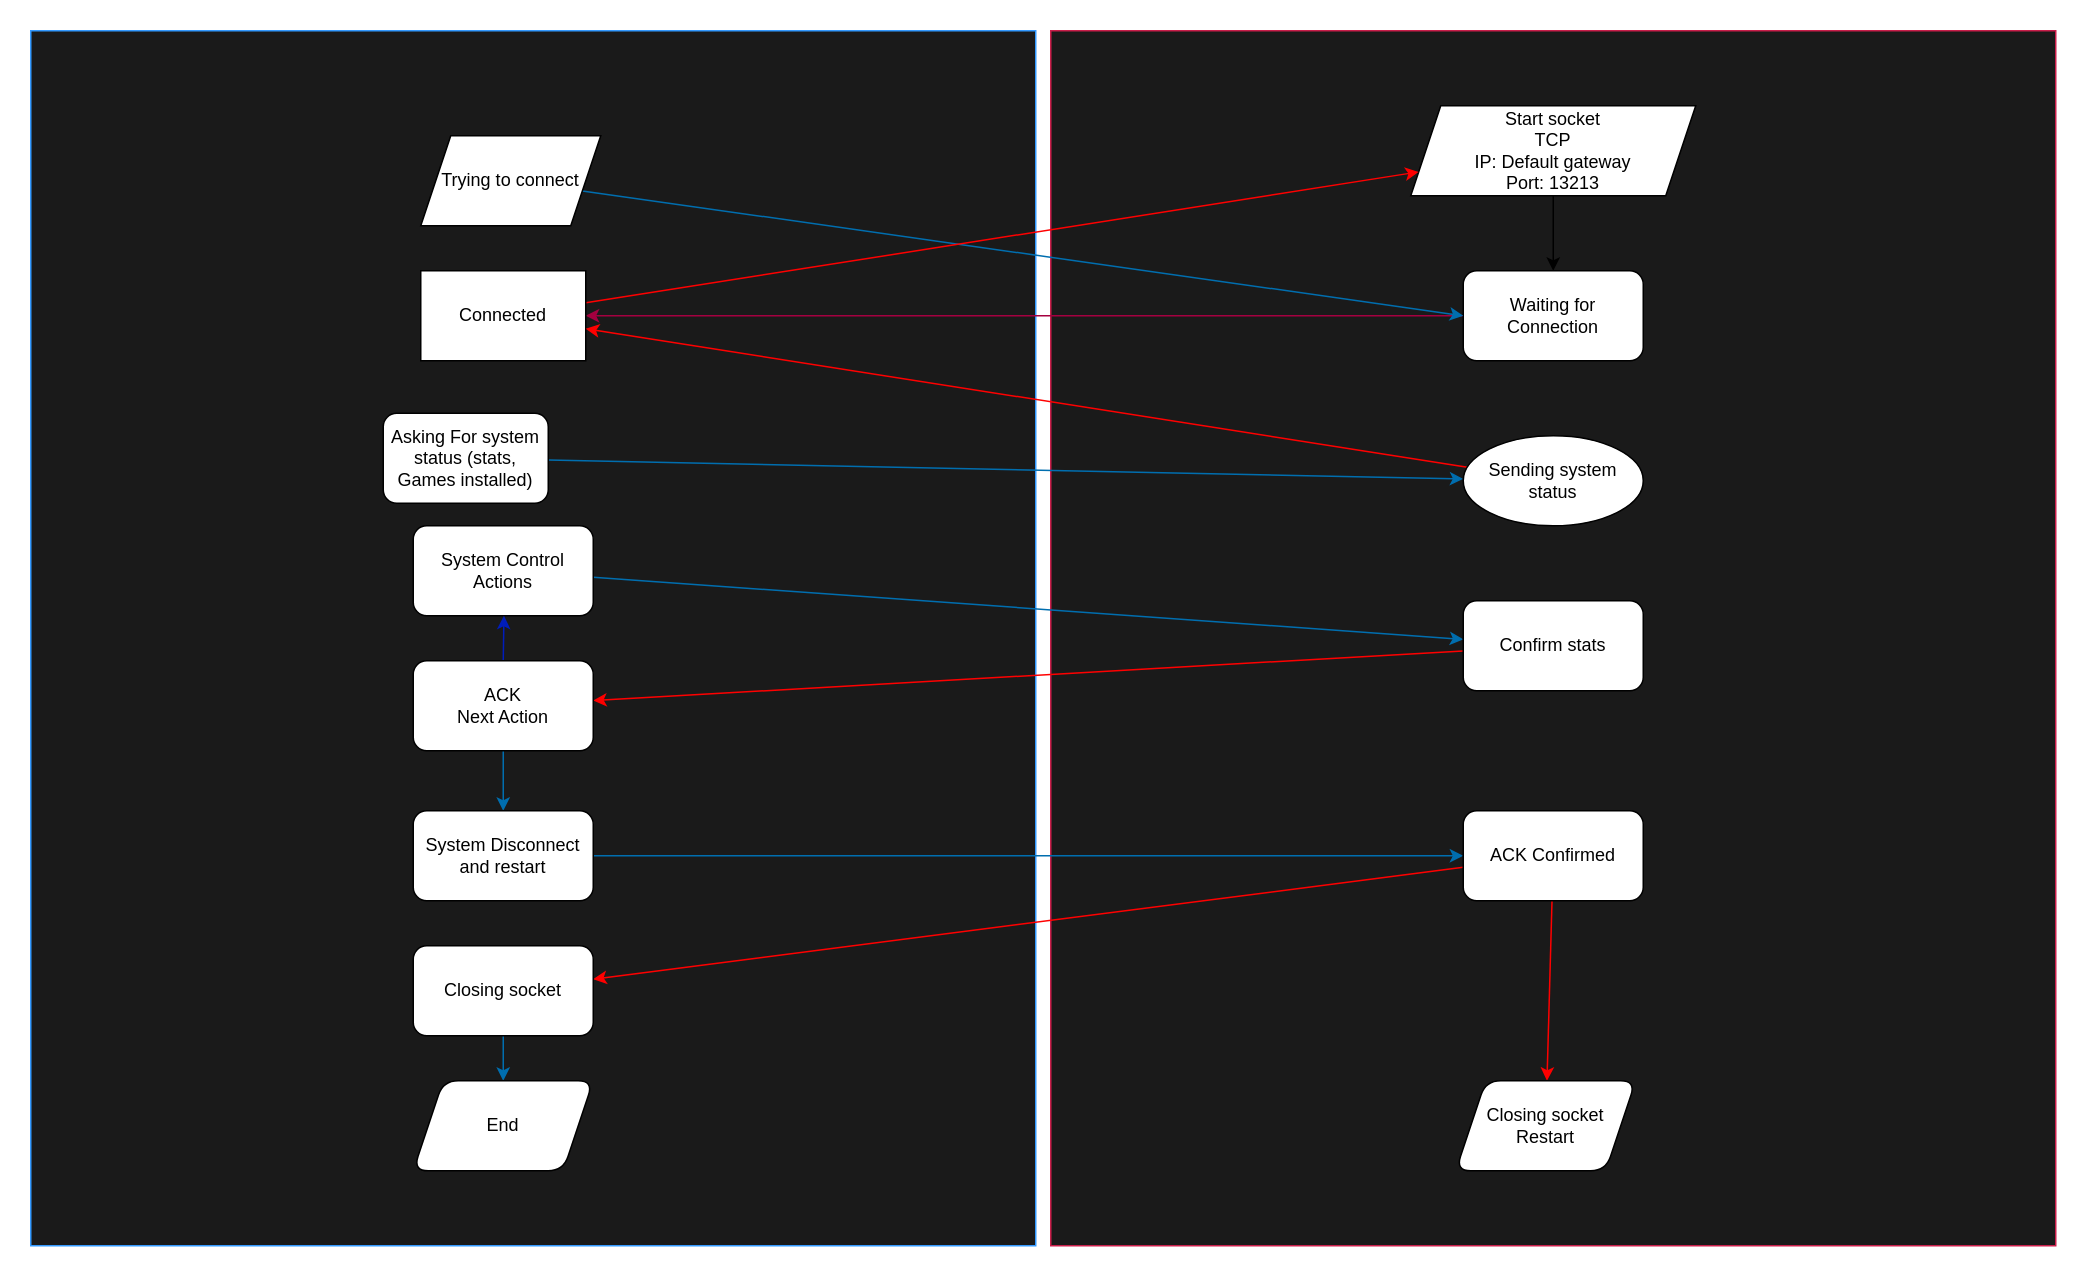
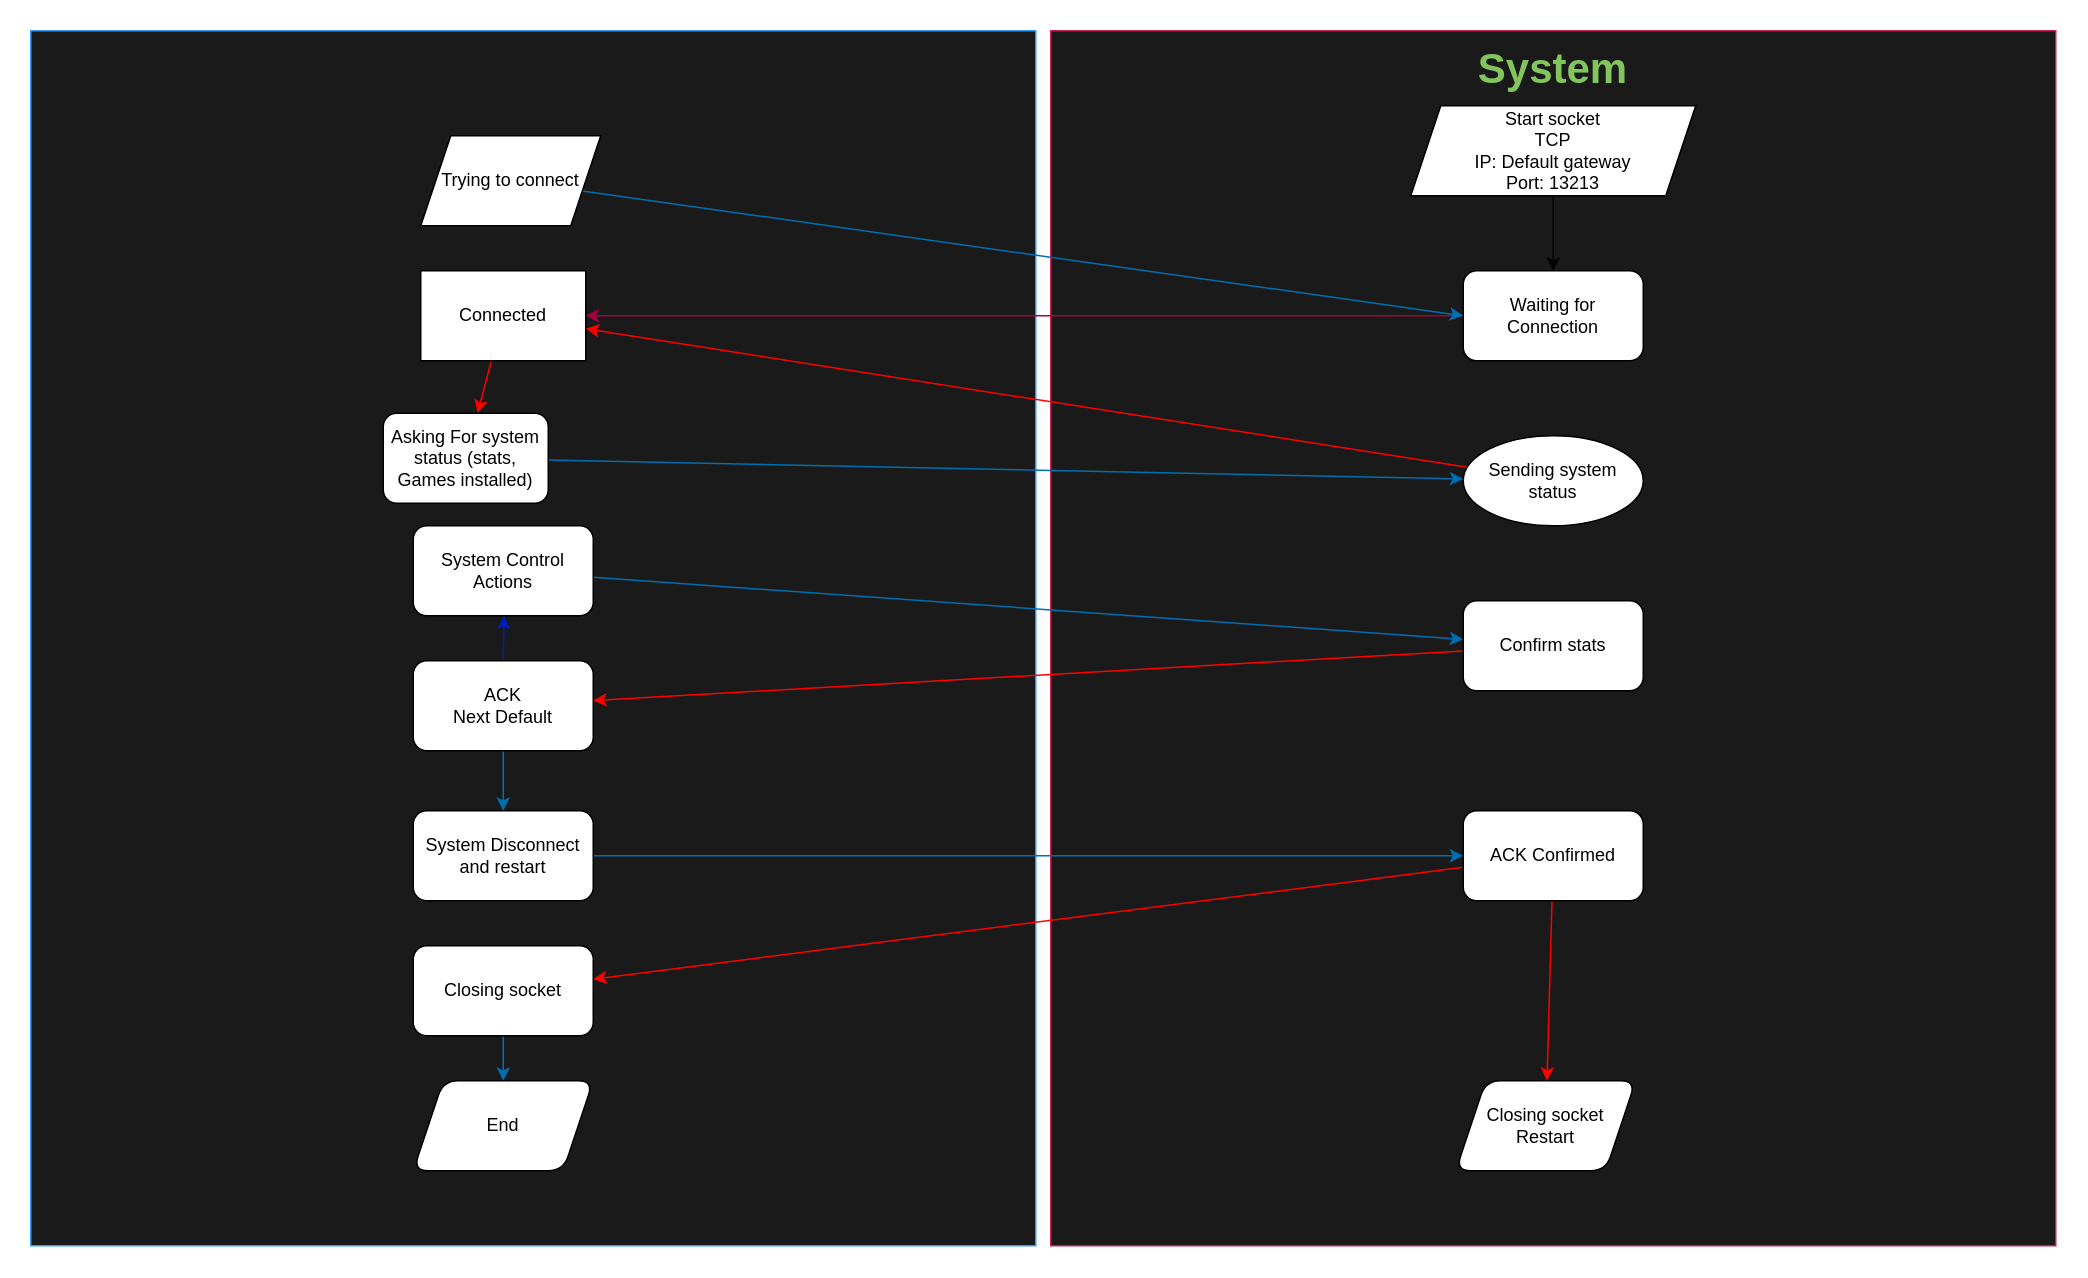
+ <mxCell id="4" value="System" style="text;html=1;align=center;verticalAlign=middle;whiteSpace=wrap;rounded=0;fontSize=28;fontStyle=1;fontColor=#83c55c;movable=0;resizable=0;rotatable=0;deletable=0;editable=0;connectable=0;" parent="1" vertex="1"><mxGeometry x="980" y="30" width="110" height="30" as="geometry" /></mxCell>
- <mxCell id="13" value="" style="edgeStyle=none;html=1;strokeColor=#FF0000;" edge="1" parent="1" source="14" target="8"><mxGeometry relative="1" as="geometry" /></mxCell>
+ <mxCell id="13" value="" style="edgeStyle=none;html=1;strokeColor=#FF0000;" edge="1" parent="1" source="14" target="16"><mxGeometry relative="1" as="geometry" /></mxCell>
- <mxCell id="25" value="ACK&lt;br&gt;Next Action" style="whiteSpace=wrap;html=1;rounded=1;" vertex="1" parent="1"><mxGeometry x="275" y="440" width="120" height="60" as="geometry" /></mxCell>
+ <mxCell id="25" value="ACK&lt;br&gt;Next Default" style="whiteSpace=wrap;html=1;rounded=1;" vertex="1" parent="1"><mxGeometry x="275" y="440" width="120" height="60" as="geometry" /></mxCell>
